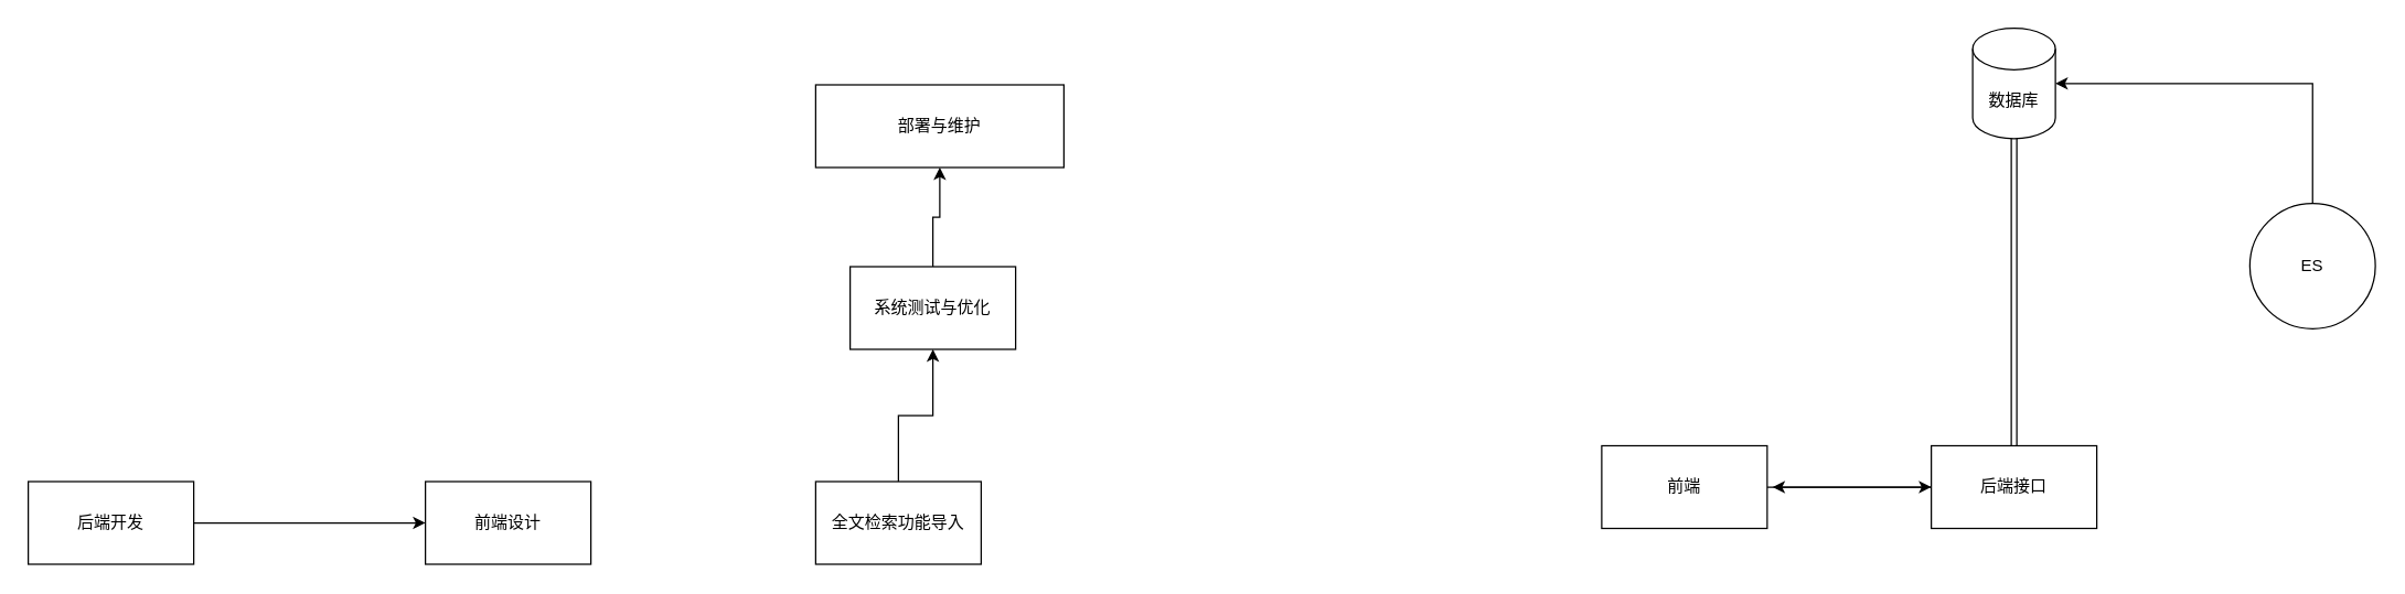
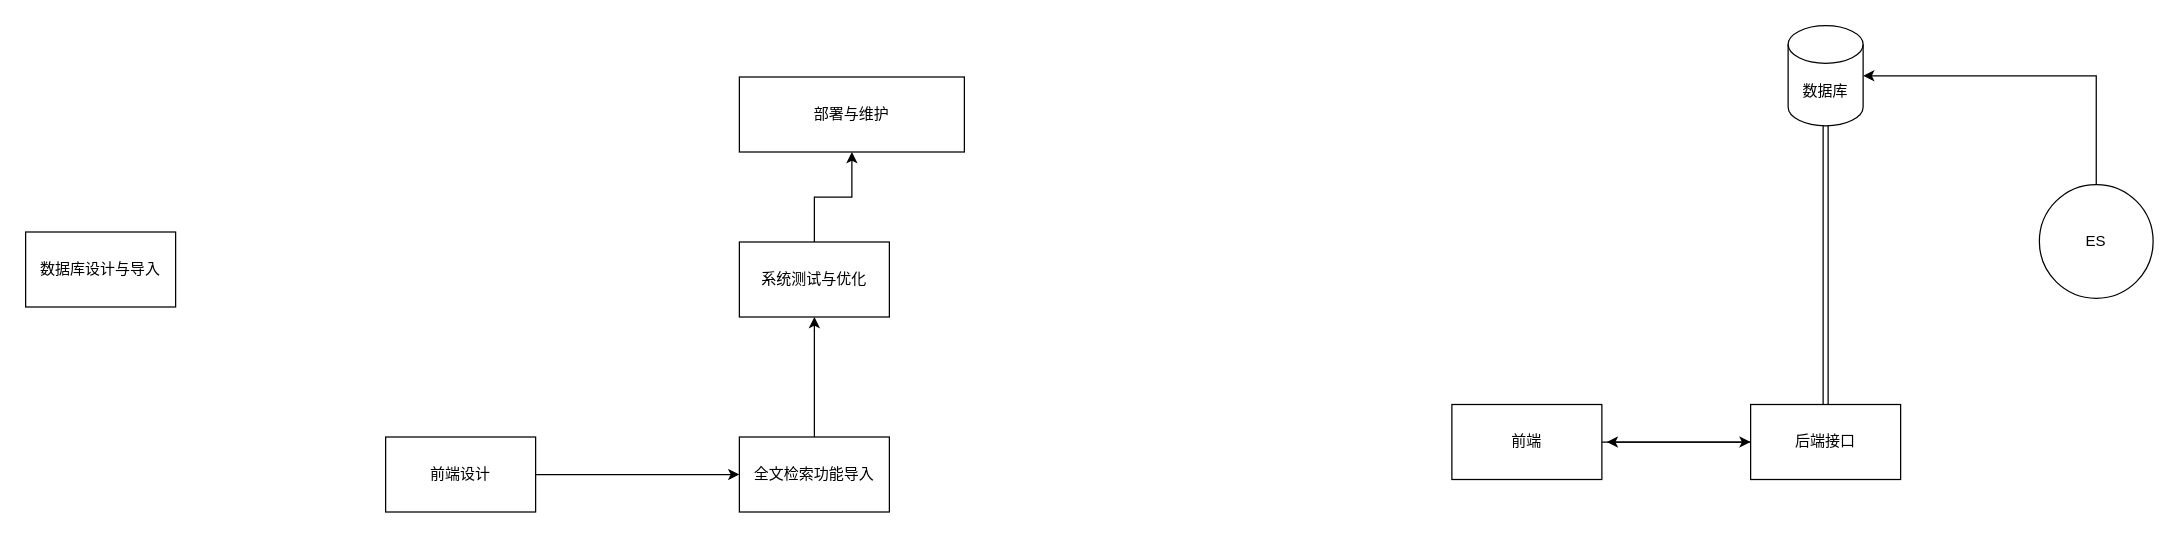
+ <mxCell id="2" value="数据库设计与导入" style="rounded=0;whiteSpace=wrap;html=1;" vertex="1" parent="1"><mxGeometry x="20" y="185" width="120" height="60" as="geometry" /></mxCell>
- <mxCell id="10" value="系统测试与优化" style="rounded=0;whiteSpace=wrap;html=1;" vertex="1" parent="1"><mxGeometry x="616" y="193" width="120" height="60" as="geometry" /></mxCell>
+ <mxCell id="10" value="系统测试与优化" style="rounded=0;whiteSpace=wrap;html=1;" vertex="1" parent="1"><mxGeometry x="591" y="193" width="120" height="60" as="geometry" /></mxCell>
- <mxCell id="4" value="后端开发" style="rounded=0;whiteSpace=wrap;html=1;" vertex="1" parent="1"><mxGeometry x="20" y="349" width="120" height="60" as="geometry" /></mxCell>
- <mxCell id="3" value="" style="edgeStyle=orthogonalEdgeStyle;rounded=0;orthogonalLoop=1;jettySize=auto;html=1;" edge="1" parent="1" source="4" target="6"><mxGeometry relative="1" as="geometry" /></mxCell>
+ <mxCell id="5" value="" style="edgeStyle=orthogonalEdgeStyle;rounded=0;orthogonalLoop=1;jettySize=auto;html=1;" edge="1" parent="1" source="6" target="8"><mxGeometry relative="1" as="geometry" /></mxCell>
